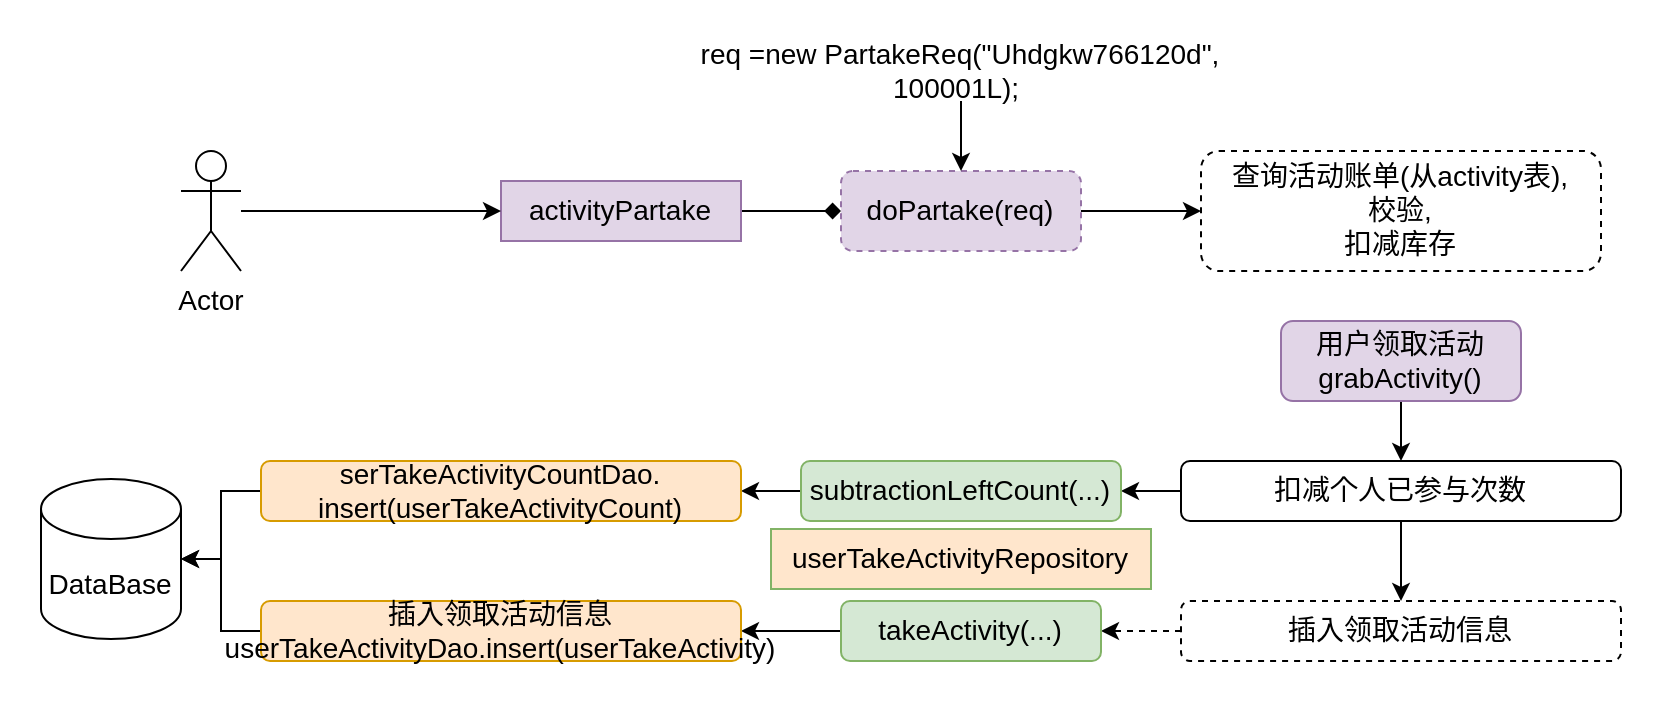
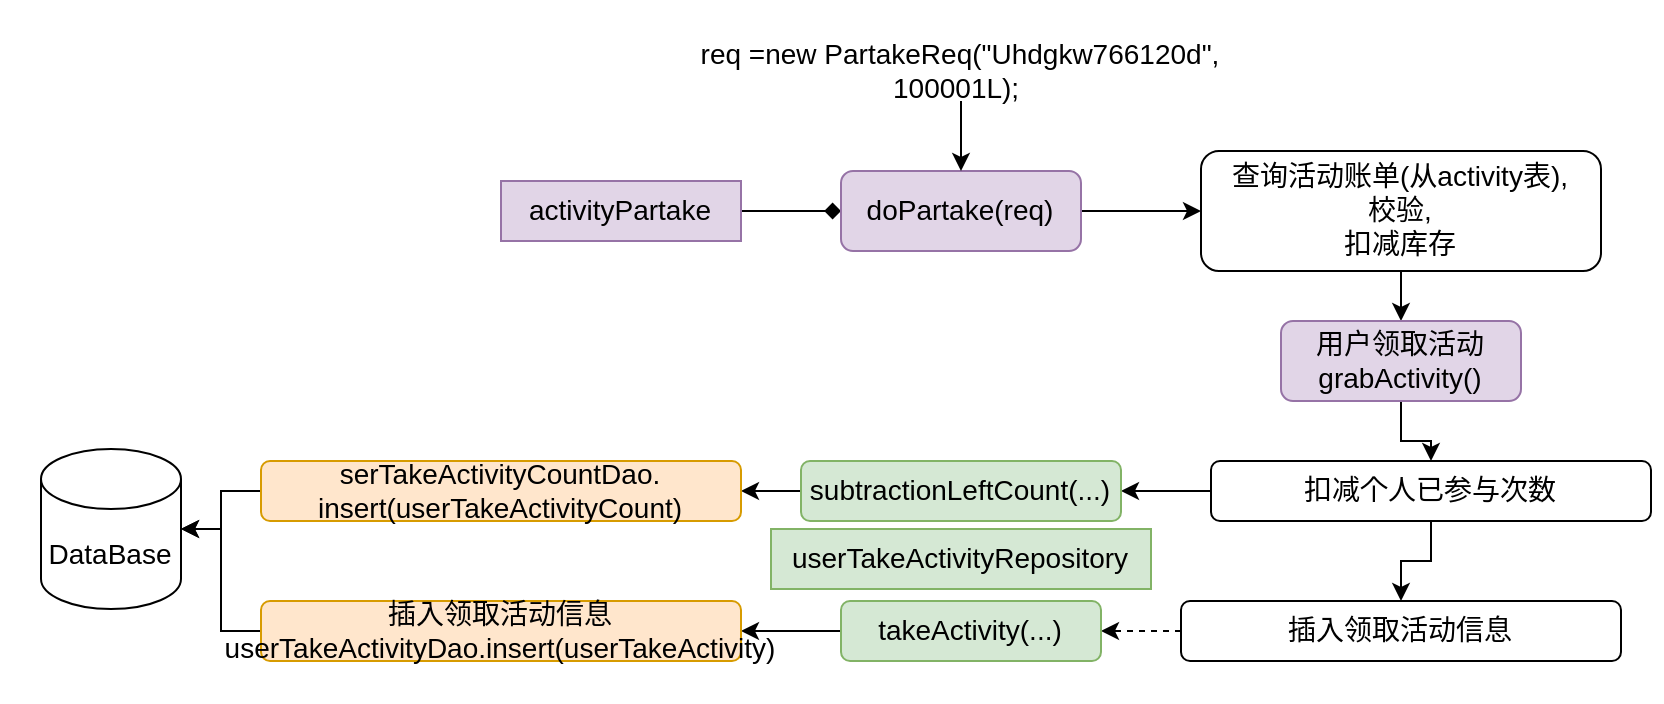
- <mxCell id="5" value="Actor" style="shape=umlActor;verticalLabelPosition=bottom;verticalAlign=top;html=1;outlineConnect=0;strokeWidth=1;fontSize=14;fontStyle=0" vertex="1" parent="1"><mxGeometry x="90" y="75" width="30" height="60" as="geometry" /></mxCell>
- <mxCell id="4" value="" style="edgeStyle=orthogonalEdgeStyle;rounded=0;orthogonalLoop=1;jettySize=auto;html=1;strokeWidth=1;fontSize=14;fontStyle=0" edge="1" parent="1" source="5" target="3"><mxGeometry relative="1" as="geometry" /></mxCell>
- <mxCell id="7" value="doPartake(req)" style="rounded=1;whiteSpace=wrap;html=1;fillColor=#e1d5e7;strokeColor=#9673a6;strokeWidth=1;fontSize=14;fontStyle=0;dashed=1;" vertex="1" parent="1"><mxGeometry x="420" y="85" width="120" height="40" as="geometry" /></mxCell>
+ <mxCell id="7" value="doPartake(req)" style="rounded=1;whiteSpace=wrap;html=1;fillColor=#e1d5e7;strokeColor=#9673a6;strokeWidth=1;fontSize=14;fontStyle=0" vertex="1" parent="1"><mxGeometry x="420" y="85" width="120" height="40" as="geometry" /></mxCell>
- <mxCell id="9" value="查询活动账单(从activity表),&lt;br style=&quot;font-size: 14px;&quot;&gt;校验,&lt;br style=&quot;font-size: 14px;&quot;&gt;扣减库存" style="rounded=1;whiteSpace=wrap;html=1;strokeWidth=1;fontSize=14;fontStyle=0;dashed=1;" vertex="1" parent="1"><mxGeometry x="600" y="75" width="200" height="60" as="geometry" /></mxCell>
+ <mxCell id="9" value="查询活动账单(从activity表),&lt;br style=&quot;font-size: 14px;&quot;&gt;校验,&lt;br style=&quot;font-size: 14px;&quot;&gt;扣减库存" style="rounded=1;whiteSpace=wrap;html=1;strokeWidth=1;fontSize=14;fontStyle=0" vertex="1" parent="1"><mxGeometry x="600" y="75" width="200" height="60" as="geometry" /></mxCell>
+ <mxCell id="8" value="" style="edgeStyle=orthogonalEdgeStyle;rounded=0;orthogonalLoop=1;jettySize=auto;html=1;strokeWidth=1;fontSize=14;fontStyle=0" edge="1" parent="1" source="9" target="11"><mxGeometry relative="1" as="geometry" /></mxCell>
- <mxCell id="14" value="扣减个人已参与次数" style="rounded=1;whiteSpace=wrap;html=1;strokeWidth=1;fontSize=14;fontStyle=0" vertex="1" parent="1"><mxGeometry x="590" y="230" width="220" height="30" as="geometry" /></mxCell>
+ <mxCell id="14" value="扣减个人已参与次数" style="rounded=1;whiteSpace=wrap;html=1;strokeWidth=1;fontSize=14;fontStyle=0" vertex="1" parent="1"><mxGeometry x="605" y="230" width="220" height="30" as="geometry" /></mxCell>
- <mxCell id="28" value="DataBase" style="shape=cylinder3;whiteSpace=wrap;html=1;boundedLbl=1;backgroundOutline=1;size=15;strokeWidth=1;fontSize=14;fontStyle=0" vertex="1" parent="1"><mxGeometry x="20" y="239" width="70" height="80" as="geometry" /></mxCell>
+ <mxCell id="28" value="DataBase" style="shape=cylinder3;whiteSpace=wrap;html=1;boundedLbl=1;backgroundOutline=1;size=15;strokeWidth=1;fontSize=14;fontStyle=0" vertex="1" parent="1"><mxGeometry x="20" y="224" width="70" height="80" as="geometry" /></mxCell>
- <mxCell id="17" value="userTakeActivityRepository" style="rounded=0;whiteSpace=wrap;html=1;fillColor=#ffe6cc;strokeColor=#82b366;strokeWidth=1;fontSize=14;fontStyle=0;" vertex="1" parent="1"><mxGeometry x="385" y="264" width="190" height="30" as="geometry" /></mxCell>
+ <mxCell id="17" value="userTakeActivityRepository" style="rounded=0;whiteSpace=wrap;html=1;fillColor=#d5e8d4;strokeColor=#82b366;strokeWidth=1;fontSize=14;fontStyle=0" vertex="1" parent="1"><mxGeometry x="385" y="264" width="190" height="30" as="geometry" /></mxCell>
- <mxCell id="16" value="插入领取活动信息" style="rounded=1;whiteSpace=wrap;html=1;strokeWidth=1;fontSize=14;fontStyle=0;dashed=1;" vertex="1" parent="1"><mxGeometry x="590" y="300" width="220" height="30" as="geometry" /></mxCell>
+ <mxCell id="16" value="插入领取活动信息" style="rounded=1;whiteSpace=wrap;html=1;strokeWidth=1;fontSize=14;fontStyle=0" vertex="1" parent="1"><mxGeometry x="590" y="300" width="220" height="30" as="geometry" /></mxCell>
